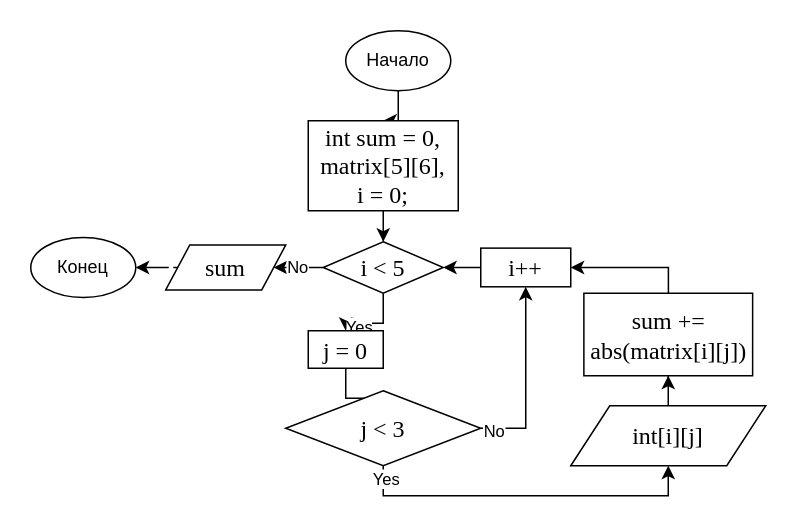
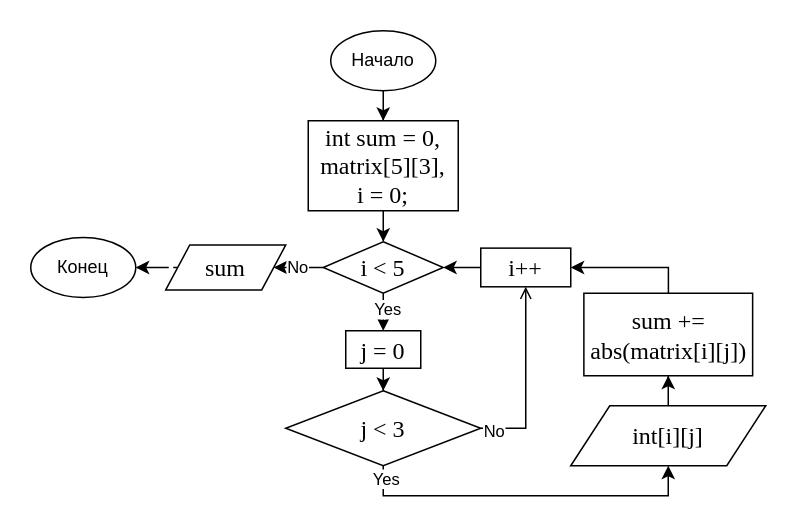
- <mxCell id="3" value="Начало" style="ellipse;whiteSpace=wrap;html=1;" vertex="1" parent="1"><mxGeometry x="230" y="20" width="70" height="40" as="geometry" /></mxCell>
+ <mxCell id="3" value="Начало" style="ellipse;whiteSpace=wrap;html=1;" vertex="1" parent="1"><mxGeometry x="220" y="20" width="70" height="40" as="geometry" /></mxCell>
- <mxCell id="6" value="&lt;span lang=&quot;EN-US&quot; style=&quot;font-size: 12pt ; font-family: &amp;#34;times new roman&amp;#34; , serif&quot;&gt;int sum = 0,&lt;br&gt;&lt;span lang=&quot;FR&quot; style=&quot;font-size: 12pt ; font-family: &amp;#34;times new roman&amp;#34; , serif&quot;&gt;matrix[5][6],&lt;br&gt;&lt;/span&gt;&lt;span style=&quot;font-size: medium&quot;&gt;&lt;/span&gt;i = 0;&lt;br&gt;&lt;/span&gt;&lt;span style=&quot;font-size: medium&quot;&gt;&lt;/span&gt;" style="rounded=0;whiteSpace=wrap;html=1;fontFamily=Helvetica;fontSize=12;fontColor=#000000;align=center;strokeColor=#000000;fillColor=#ffffff;" vertex="1" parent="1"><mxGeometry x="205" y="80" width="100" height="60" as="geometry" /></mxCell>
+ <mxCell id="6" value="&lt;span lang=&quot;EN-US&quot; style=&quot;font-size: 12pt ; font-family: &amp;#34;times new roman&amp;#34; , serif&quot;&gt;int sum = 0,&lt;br&gt;&lt;span lang=&quot;FR&quot; style=&quot;font-size: 12pt ; font-family: &amp;#34;times new roman&amp;#34; , serif&quot;&gt;matrix[5][3],&lt;br&gt;&lt;/span&gt;&lt;span style=&quot;font-size: medium&quot;&gt;&lt;/span&gt;i = 0;&lt;br&gt;&lt;/span&gt;&lt;span style=&quot;font-size: medium&quot;&gt;&lt;/span&gt;" style="rounded=0;whiteSpace=wrap;html=1;fontFamily=Helvetica;fontSize=12;fontColor=#000000;align=center;strokeColor=#000000;fillColor=#ffffff;" vertex="1" parent="1"><mxGeometry x="205" y="80" width="100" height="60" as="geometry" /></mxCell>
- <mxCell id="16" style="edgeStyle=orthogonalEdgeStyle;rounded=0;orthogonalLoop=1;jettySize=auto;html=1;entryX=0.5;entryY=1;entryDx=0;entryDy=0;" edge="1" parent="1" source="20" target="13"><mxGeometry relative="1" as="geometry"><Array as="points"><mxPoint x="350" y="285" /></Array></mxGeometry></mxCell>
+ <mxCell id="16" style="edgeStyle=orthogonalEdgeStyle;rounded=0;orthogonalLoop=1;jettySize=auto;html=1;entryX=0.5;entryY=1;entryDx=0;entryDy=0;endArrow=open;" edge="1" parent="1" source="20" target="13"><mxGeometry relative="1" as="geometry"><Array as="points"><mxPoint x="350" y="285" /></Array></mxGeometry></mxCell>
- <mxCell id="15" value="&lt;span lang=&quot;FR&quot; style=&quot;font-size: 12pt ; font-family: &amp;#34;times new roman&amp;#34; , serif&quot;&gt;j = 0&lt;/span&gt;&lt;span style=&quot;font-size: medium&quot;&gt;&lt;/span&gt;" style="rounded=0;whiteSpace=wrap;html=1;" vertex="1" parent="1"><mxGeometry x="205" y="220" width="50" height="25" as="geometry" /></mxCell>
+ <mxCell id="15" value="&lt;span lang=&quot;FR&quot; style=&quot;font-size: 12pt ; font-family: &amp;#34;times new roman&amp;#34; , serif&quot;&gt;j = 0&lt;/span&gt;&lt;span style=&quot;font-size: medium&quot;&gt;&lt;/span&gt;" style="rounded=0;whiteSpace=wrap;html=1;" vertex="1" parent="1"><mxGeometry x="230" y="220" width="50" height="25" as="geometry" /></mxCell>
